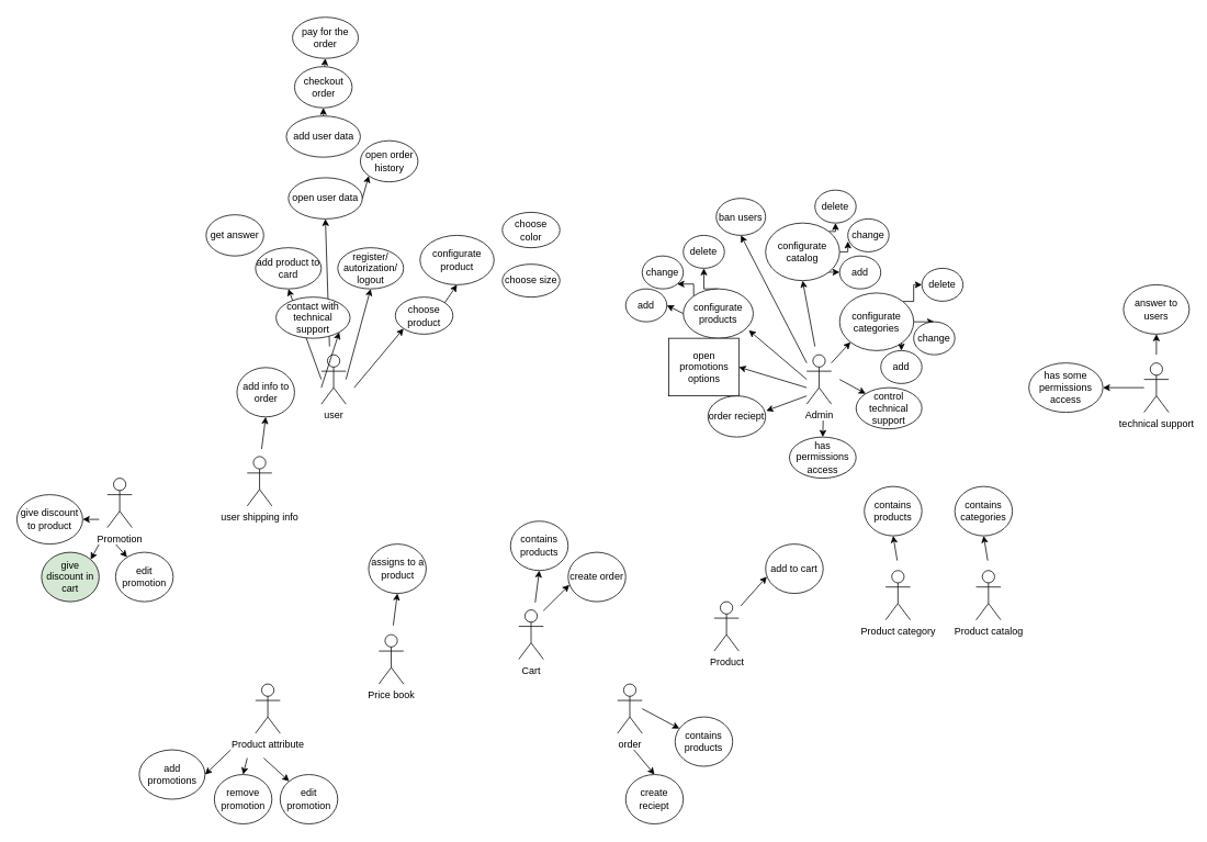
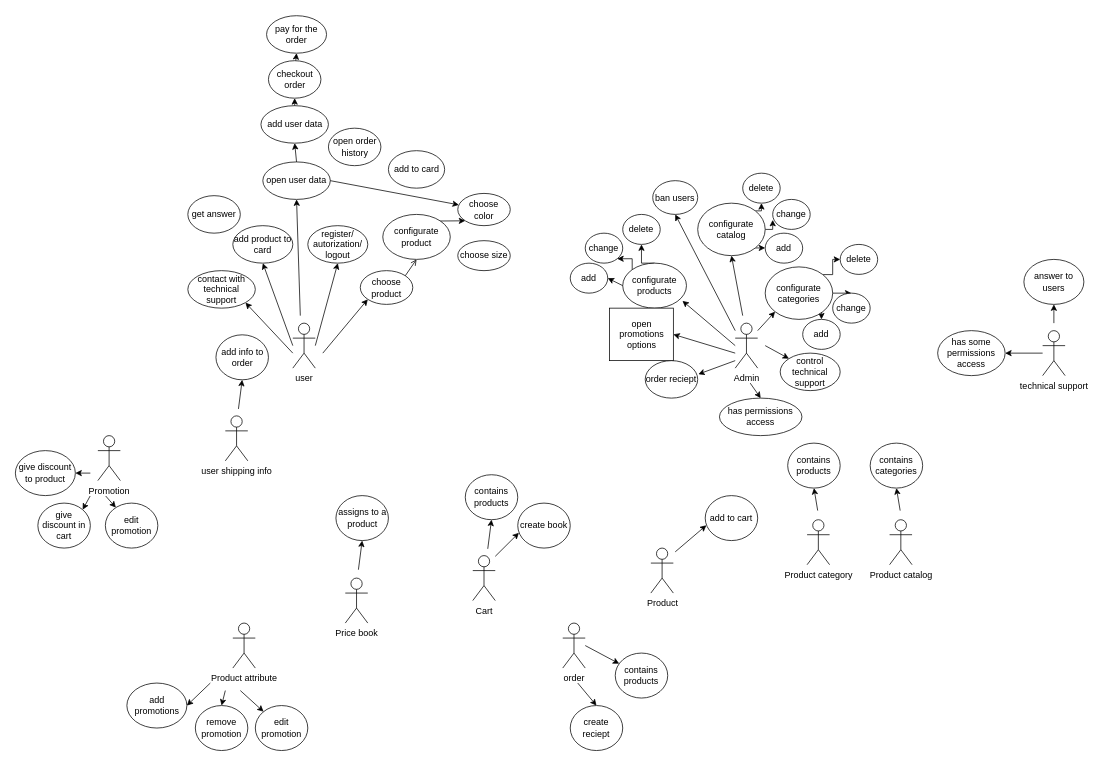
+ <mxCell id="72" value="" style="endArrow=classic;html=1;entryX=0.5;entryY=1;entryDx=0;entryDy=0;exitX=0.5;exitY=0;exitDx=0;exitDy=0;" parent="1" source="71" target="14" edge="1"><mxGeometry width="50" height="50" relative="1" as="geometry"><mxPoint x="380" y="240" as="sourcePoint" /><mxPoint x="430" y="190" as="targetPoint" /></mxGeometry></mxCell>
+ <mxCell id="55" value="add to card" style="ellipse;whiteSpace=wrap;html=1;" parent="1" vertex="1"><mxGeometry x="517.5" y="200" width="75" height="50" as="geometry" /></mxCell>
- <mxCell id="74" value="" style="endArrow=classic;html=1;entryX=0;entryY=1;entryDx=0;entryDy=0;exitX=1;exitY=0.5;exitDx=0;exitDy=0;" parent="1" source="71" target="73" edge="1"><mxGeometry width="50" height="50" relative="1" as="geometry"><mxPoint x="420" y="270" as="sourcePoint" /><mxPoint x="470" y="220" as="targetPoint" /></mxGeometry></mxCell>
+ <mxCell id="74" value="" style="endArrow=classic;html=1;exitX=1;exitY=0.5;exitDx=0;exitDy=0;" parent="1" source="71" target="53" edge="1"><mxGeometry width="50" height="50" relative="1" as="geometry"><mxPoint x="420" y="270" as="sourcePoint" /><mxPoint x="470" y="220" as="targetPoint" /></mxGeometry></mxCell>
+ <mxCell id="58" value="" style="endArrow=classic;html=1;entryX=0;entryY=1;entryDx=0;entryDy=0;exitX=1;exitY=0;exitDx=0;exitDy=0;" parent="1" source="52" target="53" edge="1"><mxGeometry width="50" height="50" relative="1" as="geometry"><mxPoint x="590" y="330" as="sourcePoint" /><mxPoint x="640" y="280" as="targetPoint" /></mxGeometry></mxCell>
- <mxCell id="57" value="" style="endArrow=classic;html=1;entryX=0.5;entryY=1;entryDx=0;entryDy=0;exitX=1;exitY=0;exitDx=0;exitDy=0;" parent="1" source="51" target="52" edge="1"><mxGeometry width="50" height="50" relative="1" as="geometry"><mxPoint x="560" y="410" as="sourcePoint" /><mxPoint x="610" y="360" as="targetPoint" /></mxGeometry></mxCell>
+ <mxCell id="57" value="" style="endArrow=open;html=1;entryX=0.5;entryY=1;entryDx=0;entryDy=0;exitX=1;exitY=0;exitDx=0;exitDy=0;" parent="1" source="51" target="52" edge="1"><mxGeometry width="50" height="50" relative="1" as="geometry"><mxPoint x="560" y="410" as="sourcePoint" /><mxPoint x="610" y="360" as="targetPoint" /></mxGeometry></mxCell>
- <mxCell id="19" value="contact with technical support" style="ellipse;whiteSpace=wrap;html=1;" parent="1" vertex="1"><mxGeometry x="335" y="360" width="90" height="50" as="geometry" /></mxCell>
+ <mxCell id="19" value="contact with technical support" style="ellipse;whiteSpace=wrap;html=1;" parent="1" vertex="1"><mxGeometry y="360" width="90" height="50" as="geometry" x="250" /></mxCell>
- <mxCell id="66" value="has permissions access" style="ellipse;whiteSpace=wrap;html=1;" parent="1" vertex="1"><mxGeometry x="959" y="530" width="81" height="50" as="geometry" /></mxCell>
+ <mxCell id="66" value="has permissions access" style="ellipse;whiteSpace=wrap;html=1;" parent="1" vertex="1"><mxGeometry x="959" y="530" width="110" height="50" as="geometry" /></mxCell>
- <mxCell id="94" value="add to cart" style="ellipse;whiteSpace=wrap;html=1;" parent="1" vertex="1"><mxGeometry x="930" y="660" width="70" height="60" as="geometry" /></mxCell>
+ <mxCell id="94" value="add to cart" style="ellipse;whiteSpace=wrap;html=1;" parent="1" vertex="1"><mxGeometry x="940" y="660" width="70" height="60" as="geometry" /></mxCell>
- <mxCell id="77" value="give discount in cart" style="ellipse;whiteSpace=wrap;html=1;fillColor=#d5e8d4;" parent="1" vertex="1"><mxGeometry x="50" y="670" width="70" height="60" as="geometry" /></mxCell>
+ <mxCell id="77" value="give discount in cart" style="ellipse;whiteSpace=wrap;html=1;" parent="1" vertex="1"><mxGeometry x="50" y="670" width="70" height="60" as="geometry" /></mxCell>
- <mxCell id="90" value="create order" style="ellipse;whiteSpace=wrap;html=1;" parent="1" vertex="1"><mxGeometry x="690" y="670" width="70" height="60" as="geometry" /></mxCell>
+ <mxCell id="90" value="create book" style="ellipse;whiteSpace=wrap;html=1;" parent="1" vertex="1"><mxGeometry x="690" y="670" width="70" height="60" as="geometry" /></mxCell>
